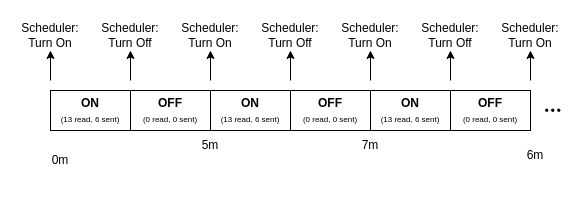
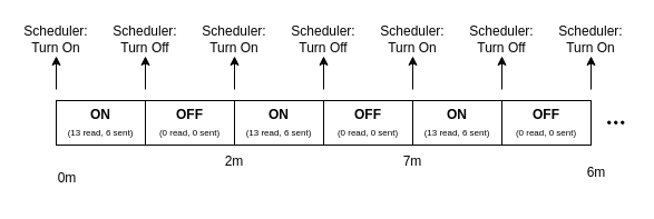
- <mxCell id="21" value="5m" style="text;html=1;align=center;verticalAlign=middle;whiteSpace=wrap;rounded=0;" vertex="1" parent="1"><mxGeometry x="180" y="130" width="60" height="30" as="geometry" /></mxCell>
+ <mxCell id="21" value="2m" style="text;html=1;align=center;verticalAlign=middle;whiteSpace=wrap;rounded=0;" vertex="1" parent="1"><mxGeometry x="180" y="130" width="60" height="30" as="geometry" /></mxCell>
